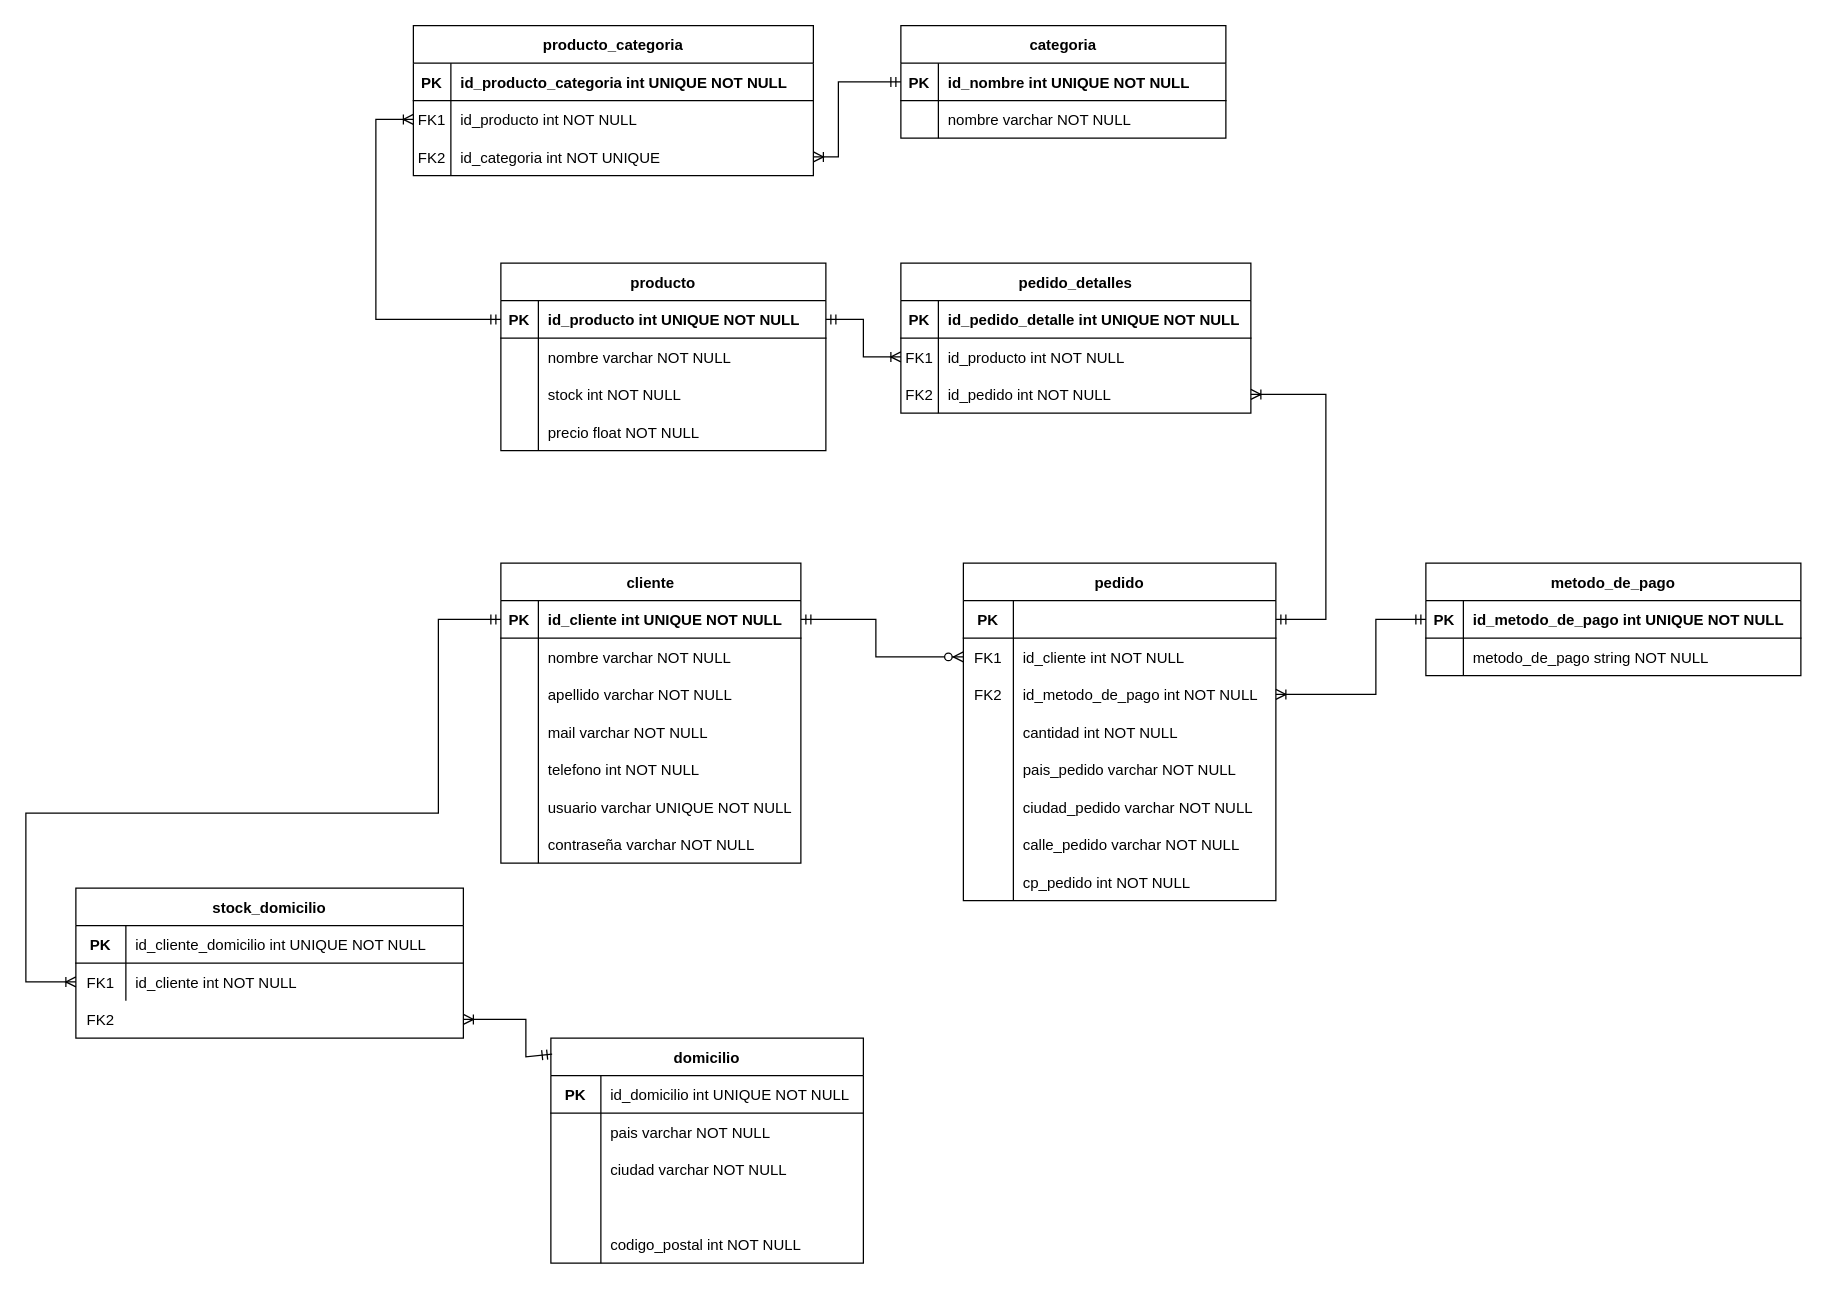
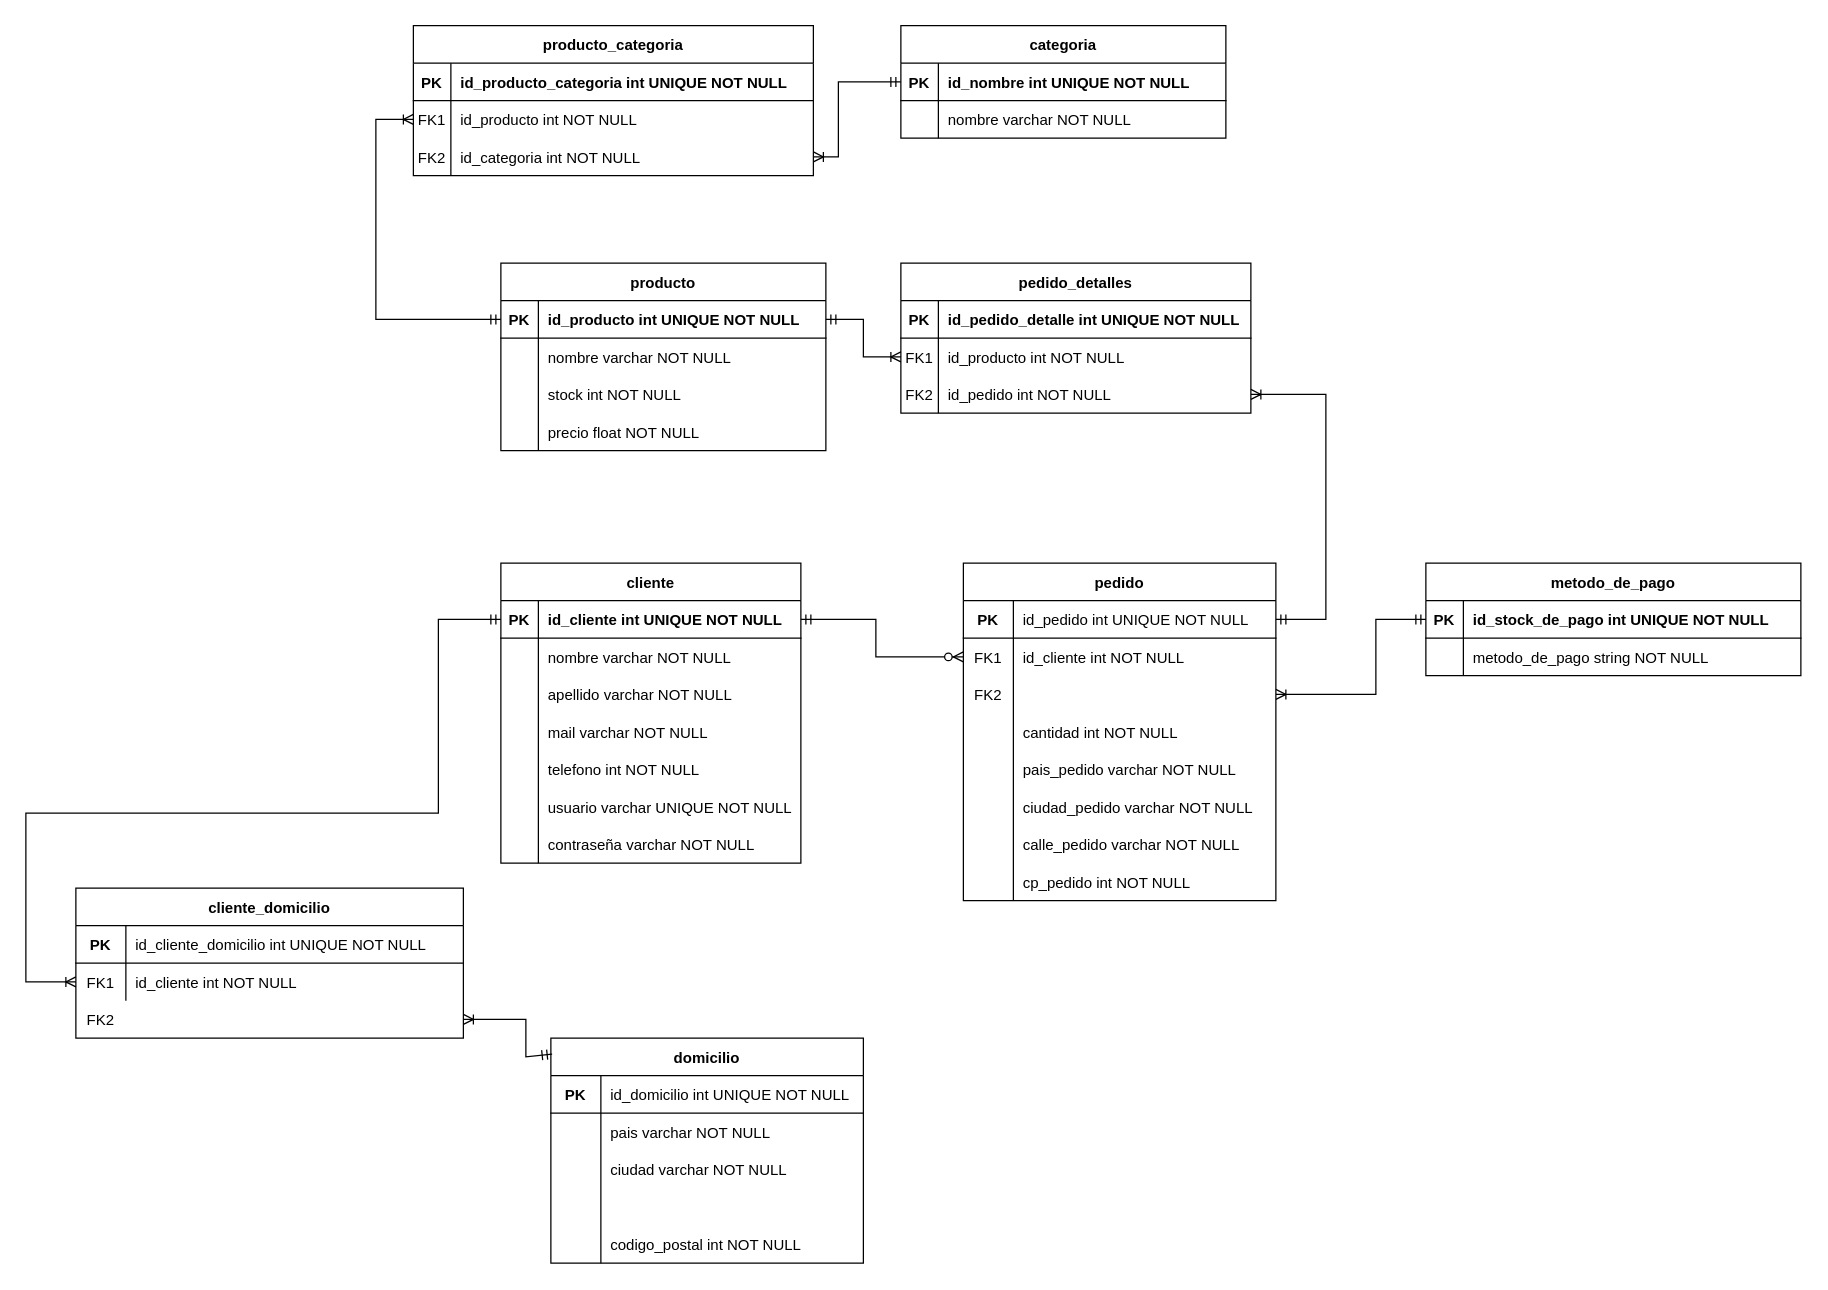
- <mxCell id="113" value="id_categoria int NOT UNIQUE" style="shape=partialRectangle;connectable=0;fillColor=none;top=0;left=0;bottom=0;right=0;align=left;spacingLeft=6;overflow=hidden;" parent="111" vertex="1"><mxGeometry x="30" width="290" height="30" as="geometry"><mxRectangle width="290" height="30" as="alternateBounds" /></mxGeometry></mxCell>
+ <mxCell id="113" value="id_categoria int NOT NULL" style="shape=partialRectangle;connectable=0;fillColor=none;top=0;left=0;bottom=0;right=0;align=left;spacingLeft=6;overflow=hidden;" parent="111" vertex="1"><mxGeometry x="30" width="290" height="30" as="geometry"><mxRectangle width="290" height="30" as="alternateBounds" /></mxGeometry></mxCell>
+ <mxCell id="5" value="id_pedido int UNIQUE NOT NULL" style="shape=partialRectangle;overflow=hidden;connectable=0;fillColor=none;top=0;left=0;bottom=0;right=0;align=left;spacingLeft=6;fontStyle=0;" parent="3" vertex="1"><mxGeometry x="40" width="210" height="30" as="geometry"><mxRectangle width="210" height="30" as="alternateBounds" /></mxGeometry></mxCell>
- <mxCell id="100" value="id_metodo_de_pago int UNIQUE NOT NULL" style="shape=partialRectangle;connectable=0;fillColor=none;top=0;left=0;bottom=0;right=0;align=left;spacingLeft=6;fontStyle=1;overflow=hidden;strokeColor=none;" parent="98" vertex="1"><mxGeometry x="30" width="270" height="30" as="geometry"><mxRectangle width="270" height="30" as="alternateBounds" /></mxGeometry></mxCell>
+ <mxCell id="100" value="id_stock_de_pago int UNIQUE NOT NULL" style="shape=partialRectangle;connectable=0;fillColor=none;top=0;left=0;bottom=0;right=0;align=left;spacingLeft=6;fontStyle=1;overflow=hidden;strokeColor=none;" parent="98" vertex="1"><mxGeometry x="30" width="270" height="30" as="geometry"><mxRectangle width="270" height="30" as="alternateBounds" /></mxGeometry></mxCell>
- <mxCell id="11" value="id_metodo_de_pago int NOT NULL" style="shape=partialRectangle;overflow=hidden;connectable=0;fillColor=none;top=0;left=0;bottom=0;right=0;align=left;spacingLeft=6;" parent="9" vertex="1"><mxGeometry x="40" width="210" height="30" as="geometry"><mxRectangle width="210" height="30" as="alternateBounds" /></mxGeometry></mxCell>
- <mxCell id="116" value="stock_domicilio" style="shape=table;startSize=30;container=1;collapsible=1;childLayout=tableLayout;fixedRows=1;rowLines=0;fontStyle=1;align=center;resizeLast=1;" parent="1" vertex="1"><mxGeometry x="60" y="710" width="310" height="120" as="geometry" /></mxCell>
+ <mxCell id="116" value="cliente_domicilio" style="shape=table;startSize=30;container=1;collapsible=1;childLayout=tableLayout;fixedRows=1;rowLines=0;fontStyle=1;align=center;resizeLast=1;" parent="1" vertex="1"><mxGeometry x="60" y="710" width="310" height="120" as="geometry" /></mxCell>
